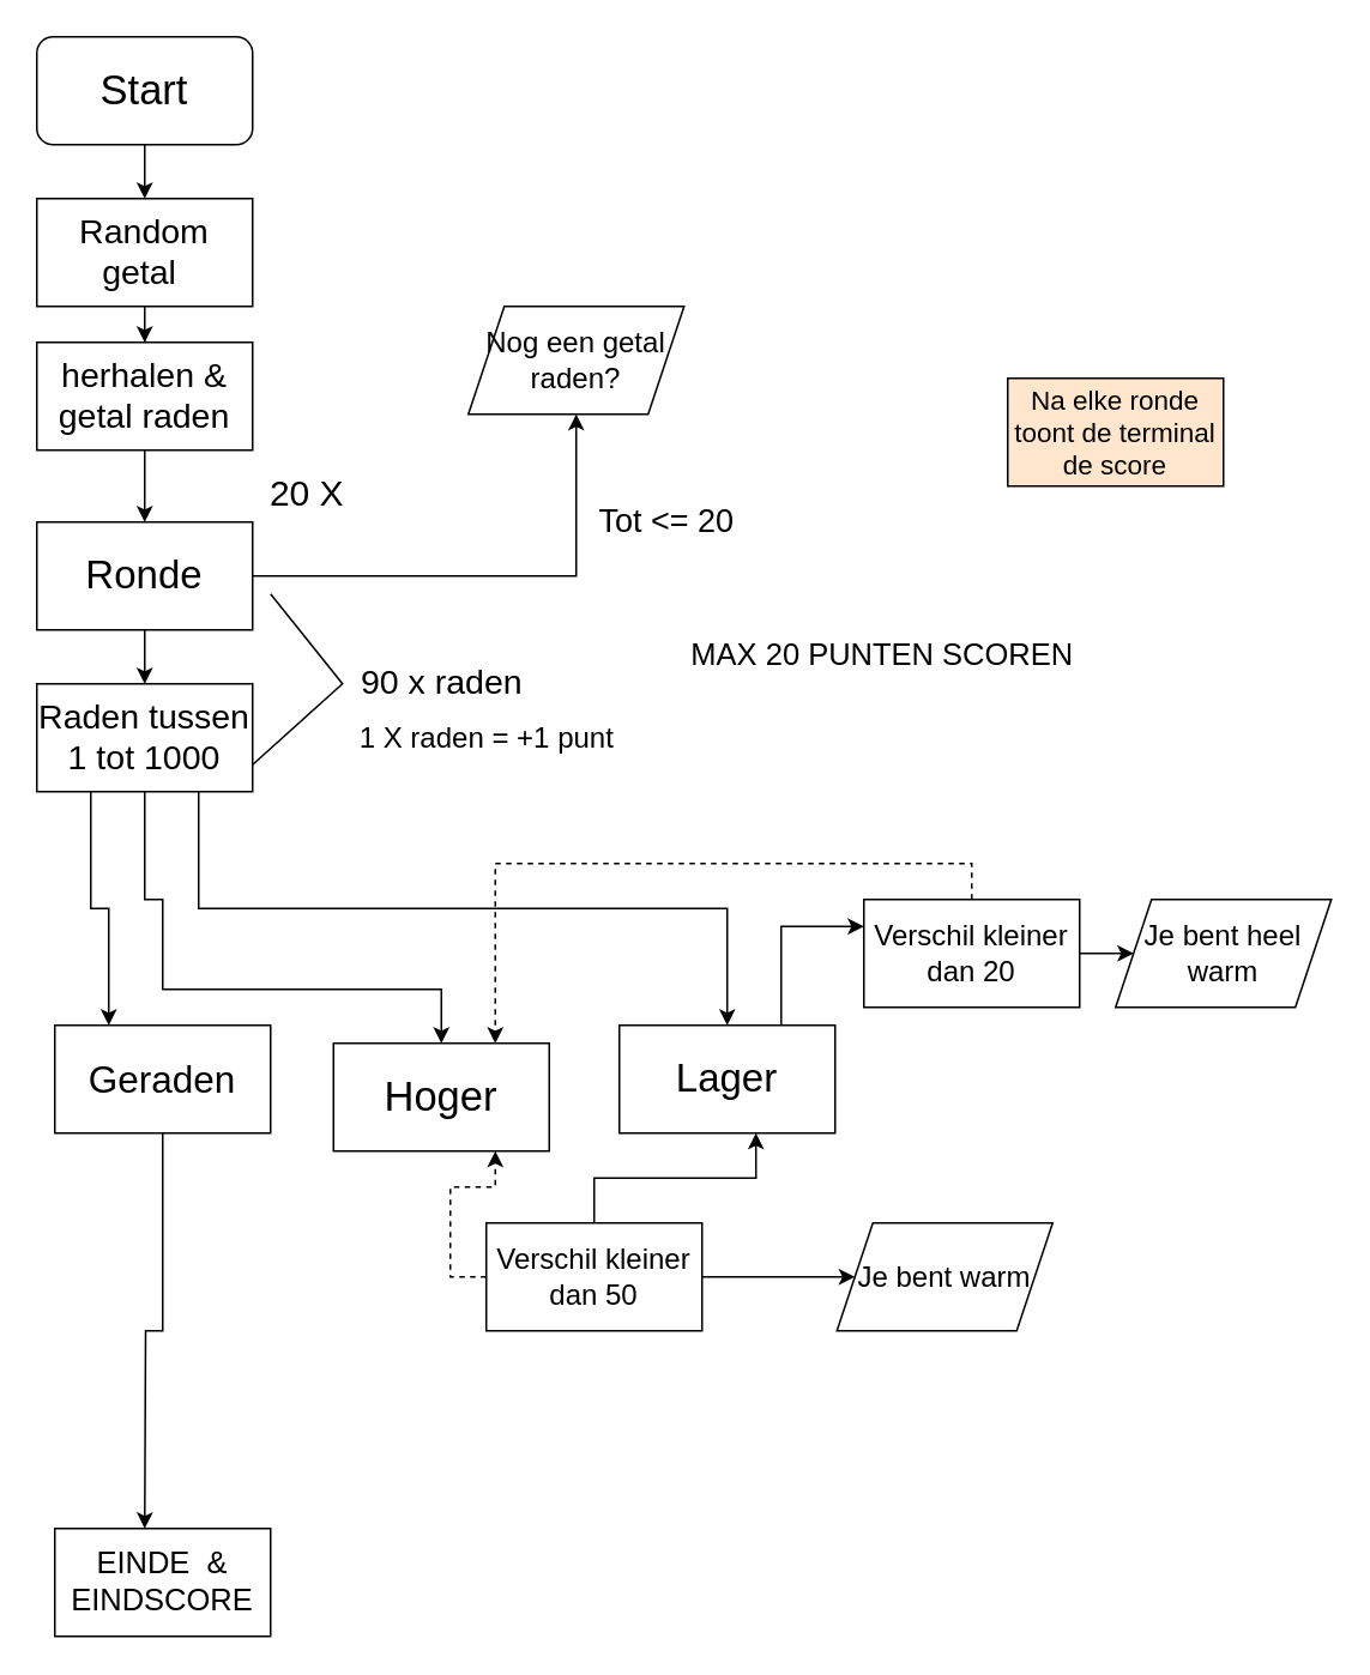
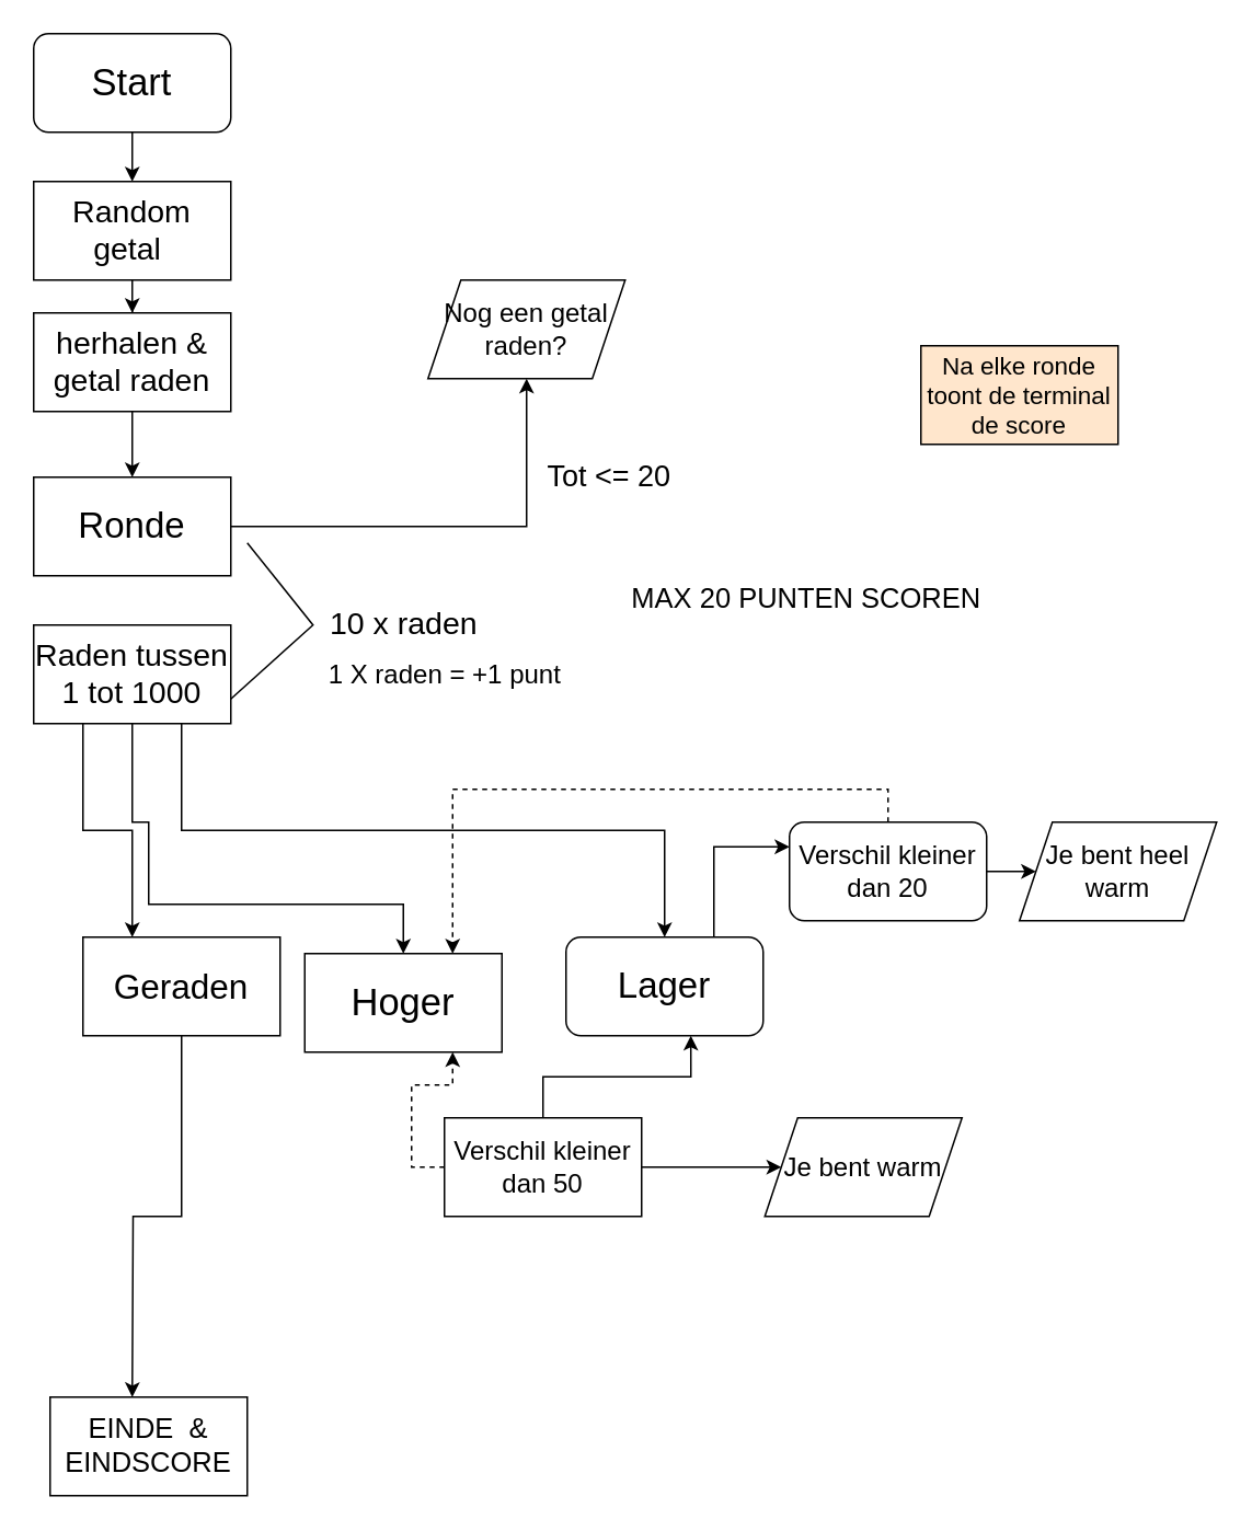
- <mxCell id="13" value="&lt;font style=&quot;font-size: 20px;&quot;&gt;20 X&lt;/font&gt;" style="text;html=1;align=center;verticalAlign=middle;resizable=0;points=[];autosize=1;strokeColor=none;fillColor=none;" vertex="1" parent="1"><mxGeometry x="140" y="253" width="60" height="40" as="geometry" /></mxCell>
- <mxCell id="10" style="edgeStyle=orthogonalEdgeStyle;rounded=0;orthogonalLoop=1;jettySize=auto;html=1;exitX=0.5;exitY=1;exitDx=0;exitDy=0;entryX=0.5;entryY=0;entryDx=0;entryDy=0;" edge="1" parent="1" source="12" target="17"><mxGeometry relative="1" as="geometry" /></mxCell>
- <mxCell id="18" value="&lt;font style=&quot;font-size: 19px;&quot;&gt;90 x raden&lt;/font&gt;" style="text;html=1;align=center;verticalAlign=middle;resizable=0;points=[];autosize=1;strokeColor=none;fillColor=none;" vertex="1" parent="1"><mxGeometry x="190" y="360" width="110" height="40" as="geometry" /></mxCell>
+ <mxCell id="18" value="&lt;font style=&quot;font-size: 19px;&quot;&gt;10 x raden&lt;/font&gt;" style="text;html=1;align=center;verticalAlign=middle;resizable=0;points=[];autosize=1;strokeColor=none;fillColor=none;" vertex="1" parent="1"><mxGeometry x="190" y="360" width="110" height="40" as="geometry" /></mxCell>
- <mxCell id="34" value="&lt;font style=&quot;font-size: 16px;&quot;&gt;Verschil kleiner dan 20&lt;/font&gt;" style="rounded=0;whiteSpace=wrap;html=1;" vertex="1" parent="1"><mxGeometry x="480" y="500" width="120" height="60" as="geometry" /></mxCell>
+ <mxCell id="34" value="&lt;font style=&quot;font-size: 16px;&quot;&gt;Verschil kleiner dan 20&lt;/font&gt;" style="whiteSpace=wrap;html=1;rounded=1;" vertex="1" parent="1"><mxGeometry x="480" y="500" width="120" height="60" as="geometry" /></mxCell>
- <mxCell id="23" value="&lt;font style=&quot;font-size: 21px;&quot;&gt;Geraden&lt;/font&gt;" style="rounded=0;whiteSpace=wrap;html=1;" vertex="1" parent="1"><mxGeometry x="30" y="570" width="120" height="60" as="geometry" /></mxCell>
+ <mxCell id="23" value="&lt;font style=&quot;font-size: 21px;&quot;&gt;Geraden&lt;/font&gt;" style="rounded=0;whiteSpace=wrap;html=1;" vertex="1" parent="1"><mxGeometry x="50" y="570" width="120" height="60" as="geometry" /></mxCell>
- <mxCell id="26" value="&lt;font style=&quot;font-size: 22px;&quot;&gt;Lager&lt;/font&gt;" style="rounded=0;whiteSpace=wrap;html=1;" vertex="1" parent="1"><mxGeometry x="344" y="570" width="120" height="60" as="geometry" /></mxCell>
+ <mxCell id="26" value="&lt;font style=&quot;font-size: 22px;&quot;&gt;Lager&lt;/font&gt;" style="whiteSpace=wrap;html=1;rounded=1;" vertex="1" parent="1"><mxGeometry x="344" y="570" width="120" height="60" as="geometry" /></mxCell>
